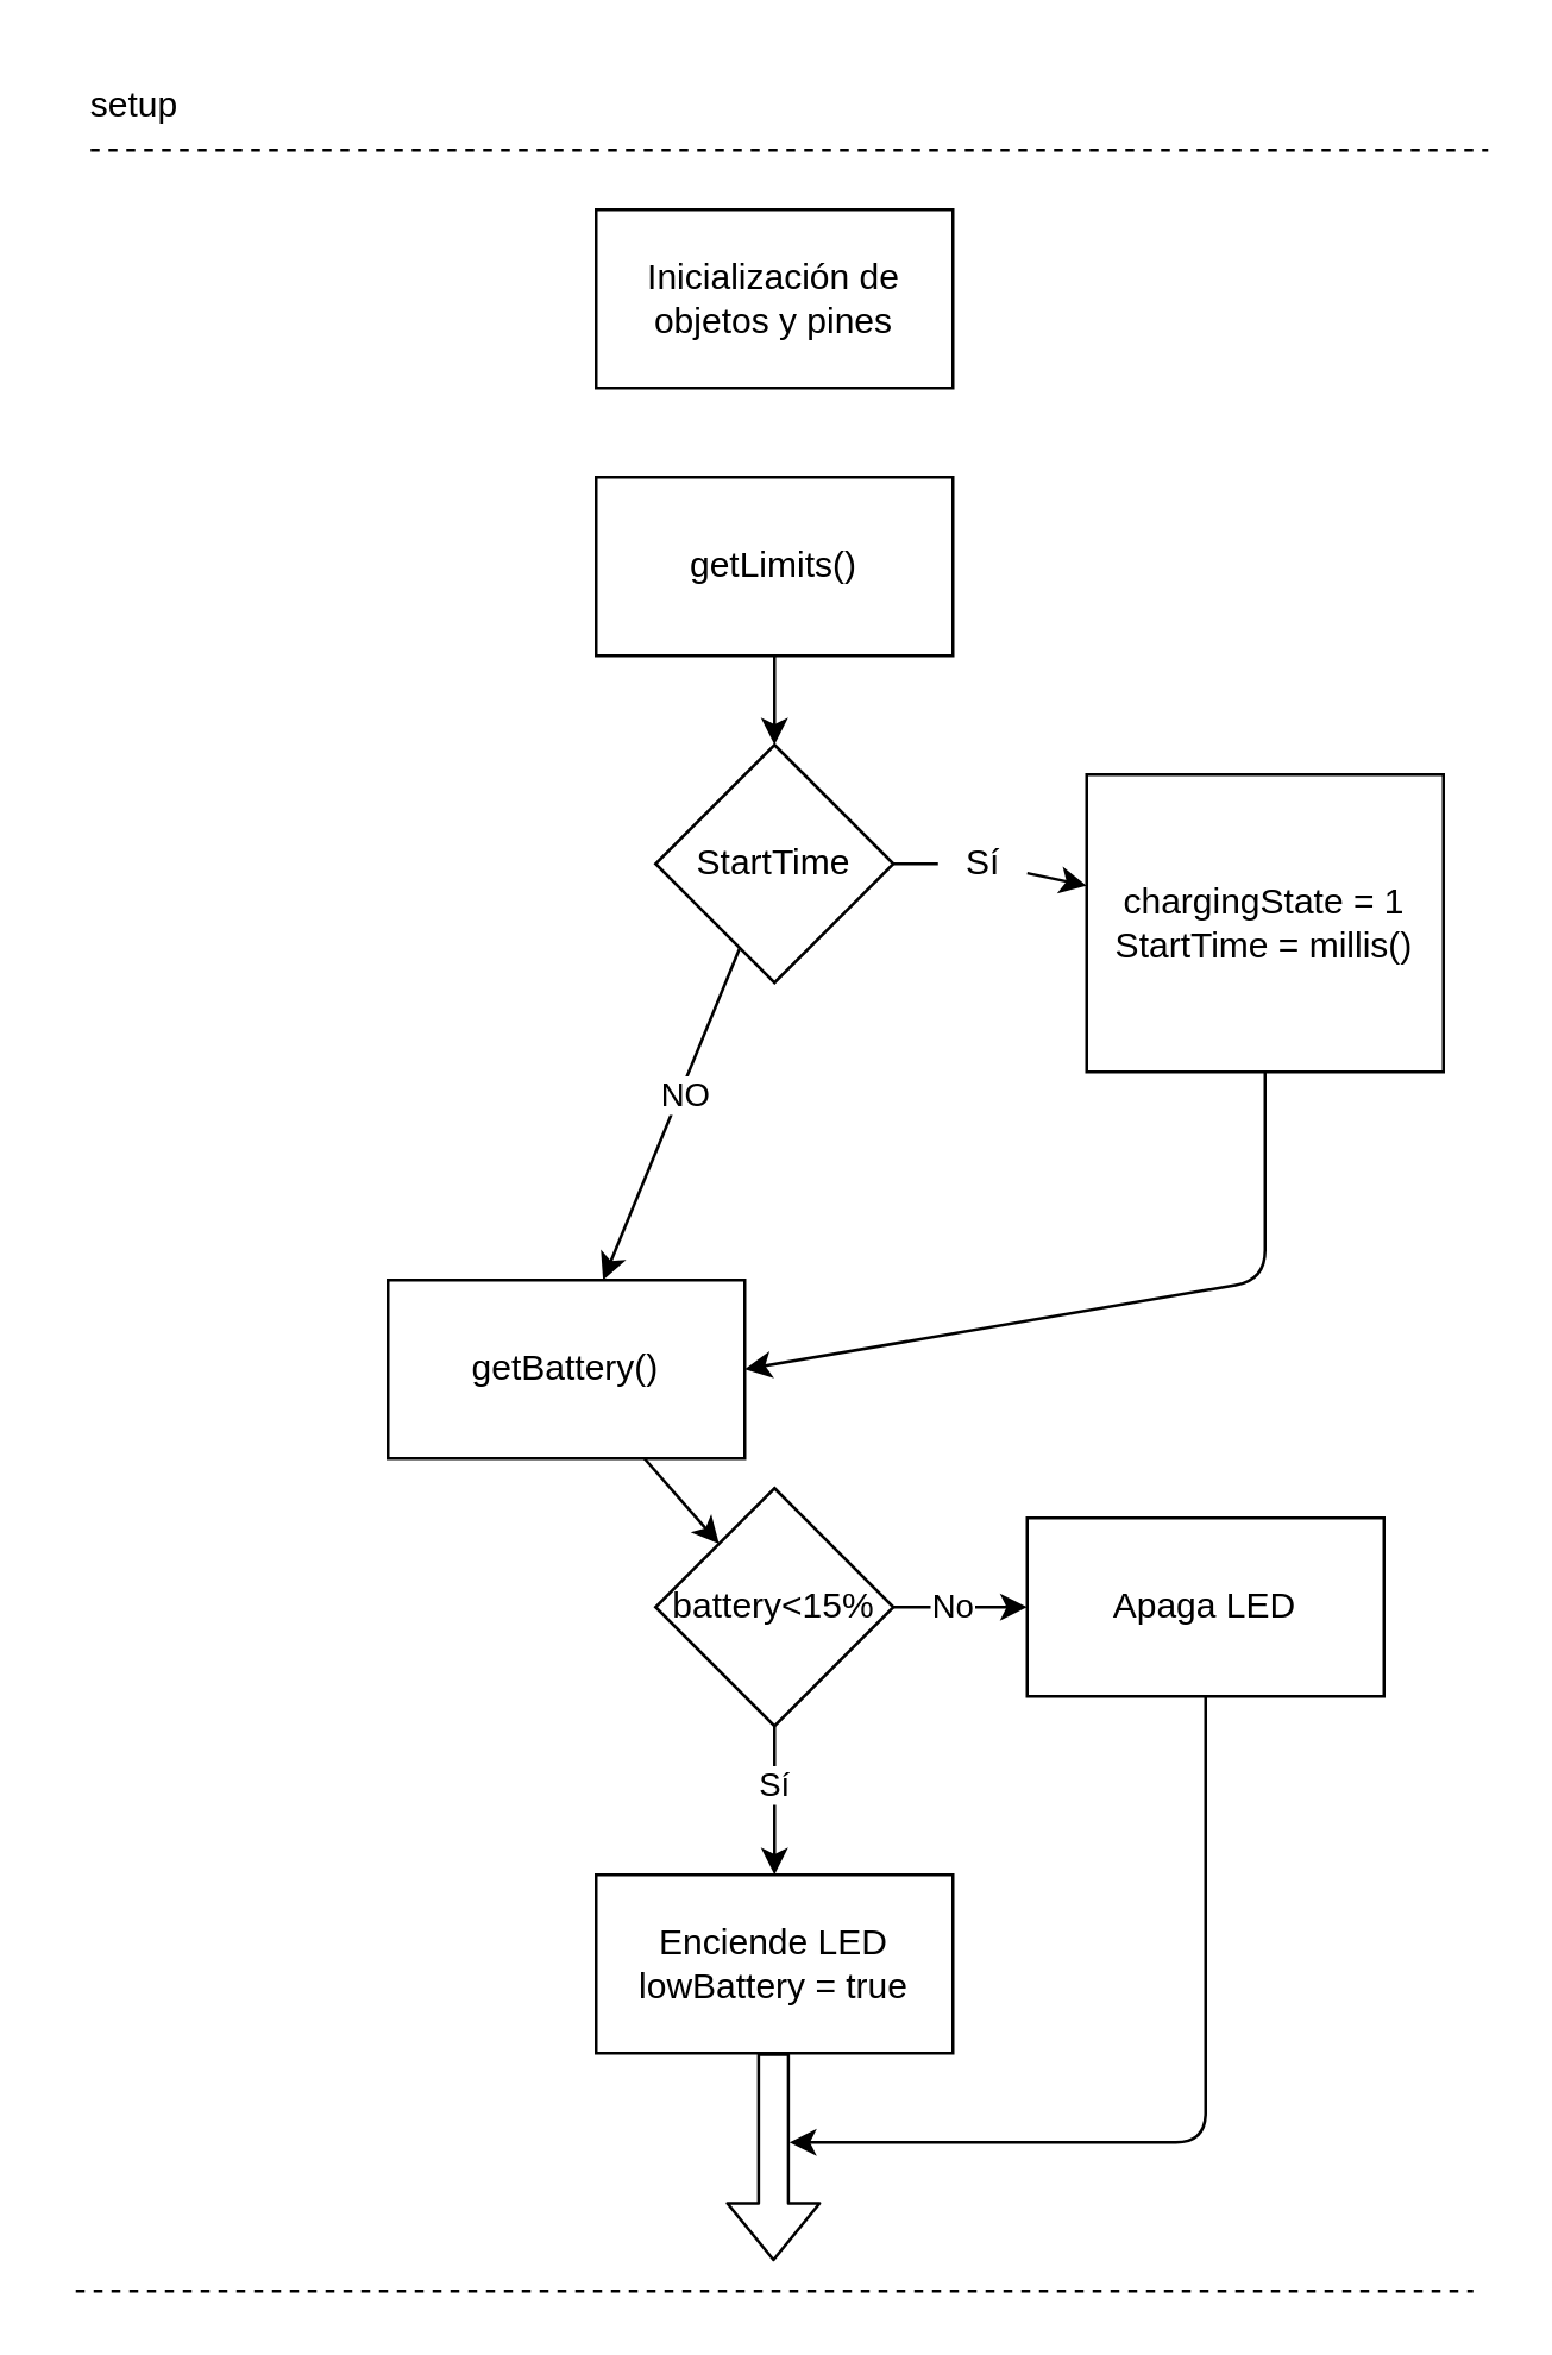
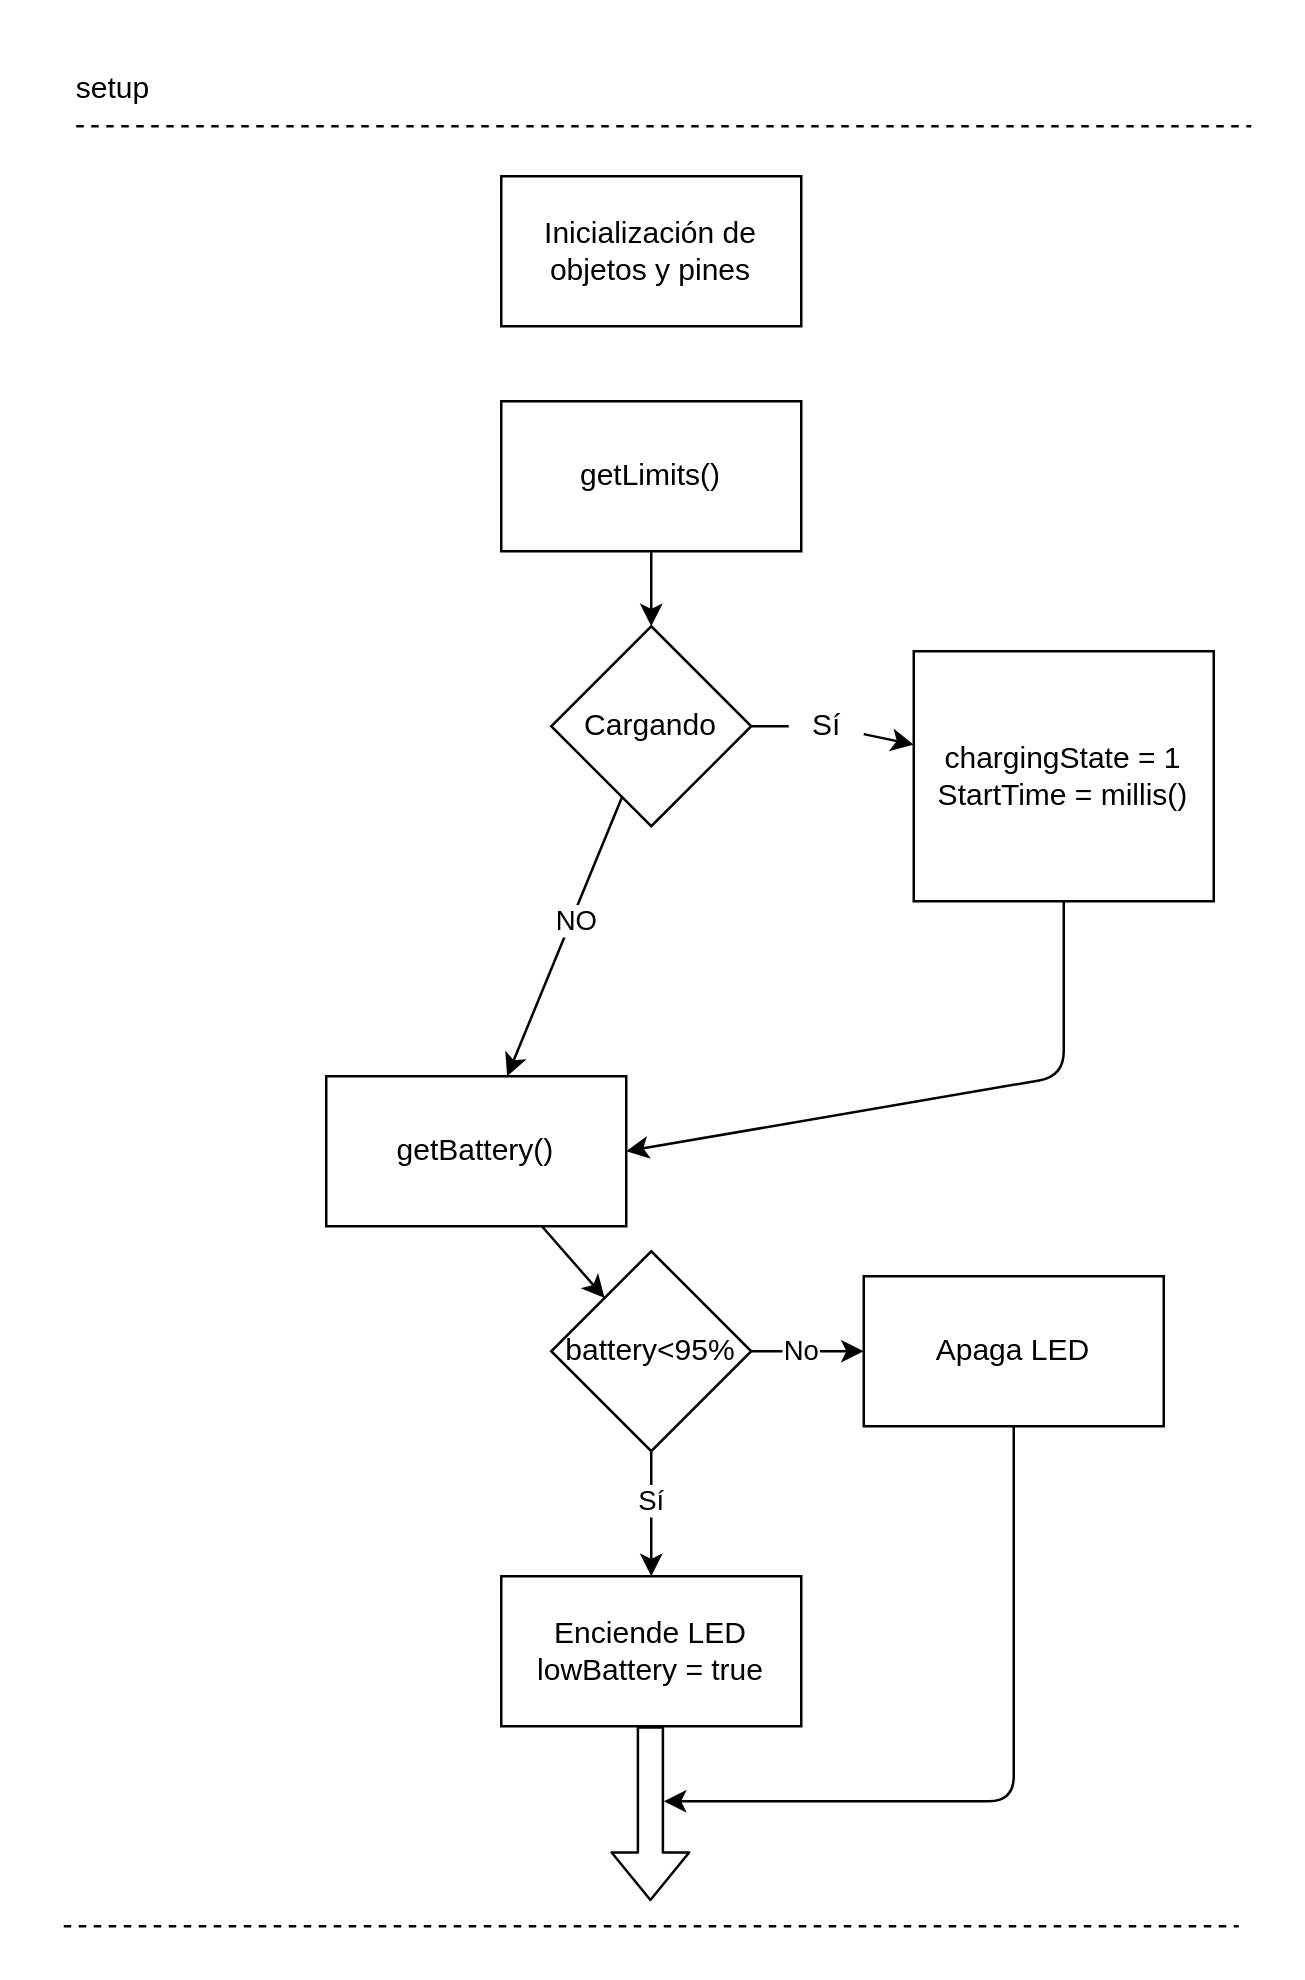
- <mxCell id="10" value="StartTime" style="rhombus;whiteSpace=wrap;html=1;rounded=0;" vertex="1" parent="1"><mxGeometry x="220" y="250" width="80" height="80" as="geometry" /></mxCell>
+ <mxCell id="10" value="Cargando" style="rhombus;whiteSpace=wrap;html=1;rounded=0;" vertex="1" parent="1"><mxGeometry x="220" y="250" width="80" height="80" as="geometry" /></mxCell>
- <mxCell id="21" value="battery&amp;lt;15%" style="rhombus;whiteSpace=wrap;html=1;rounded=0;" vertex="1" parent="1"><mxGeometry x="220" y="500" width="80" height="80" as="geometry" /></mxCell>
+ <mxCell id="21" value="battery&amp;lt;95%" style="rhombus;whiteSpace=wrap;html=1;rounded=0;" vertex="1" parent="1"><mxGeometry x="220" y="500" width="80" height="80" as="geometry" /></mxCell>
